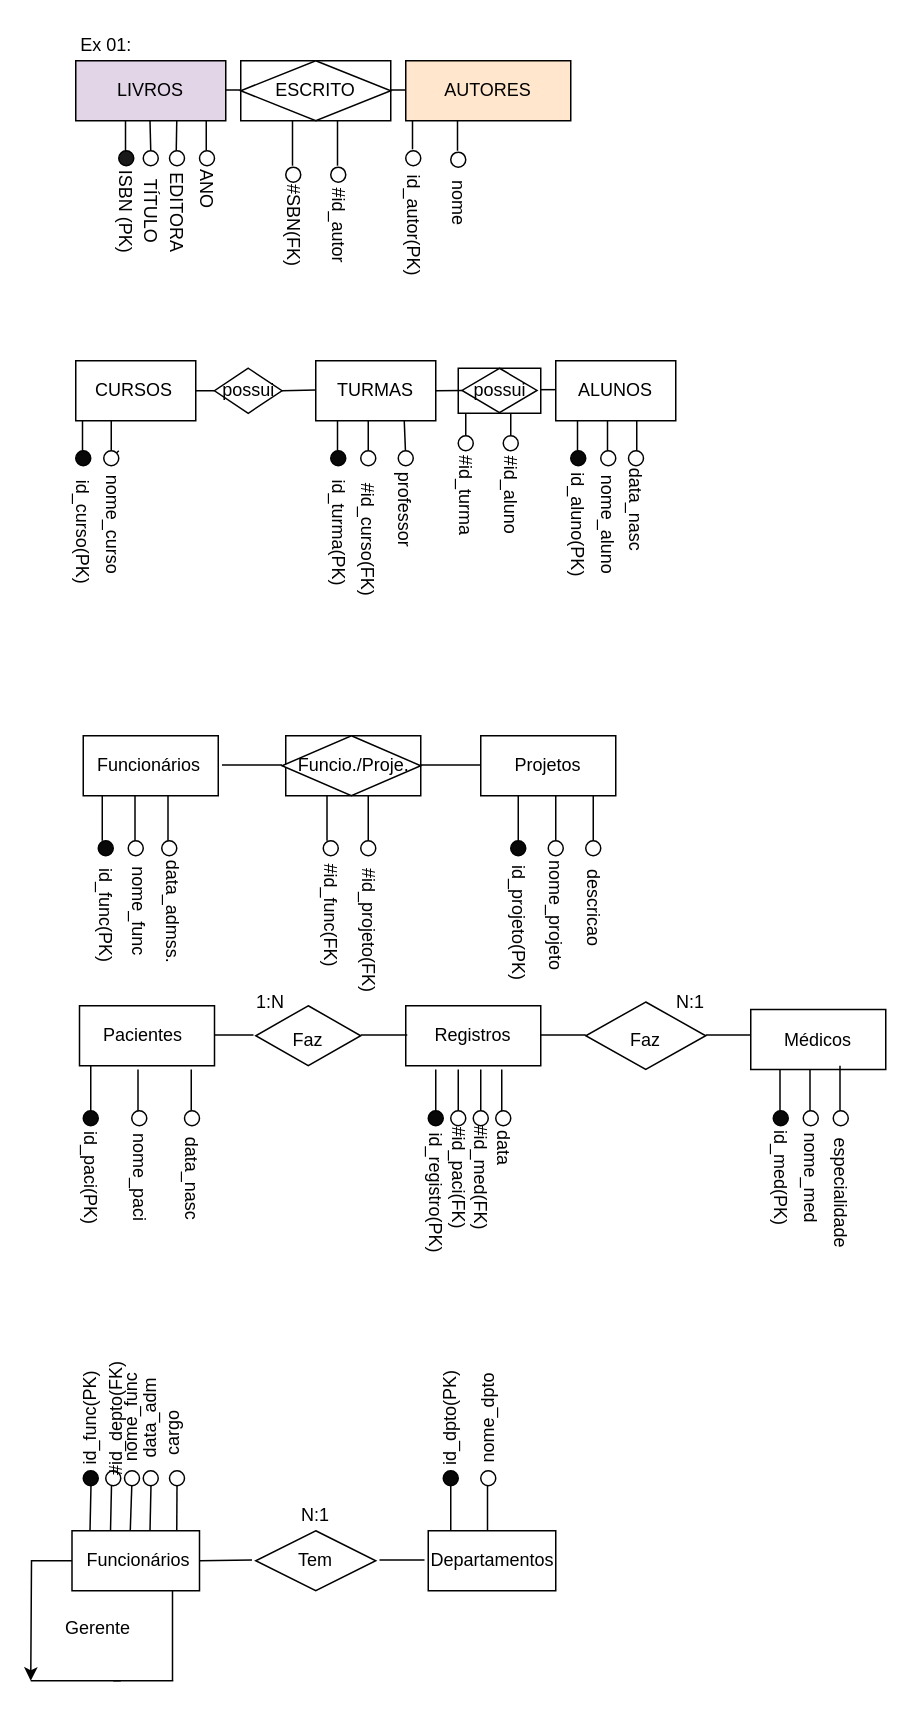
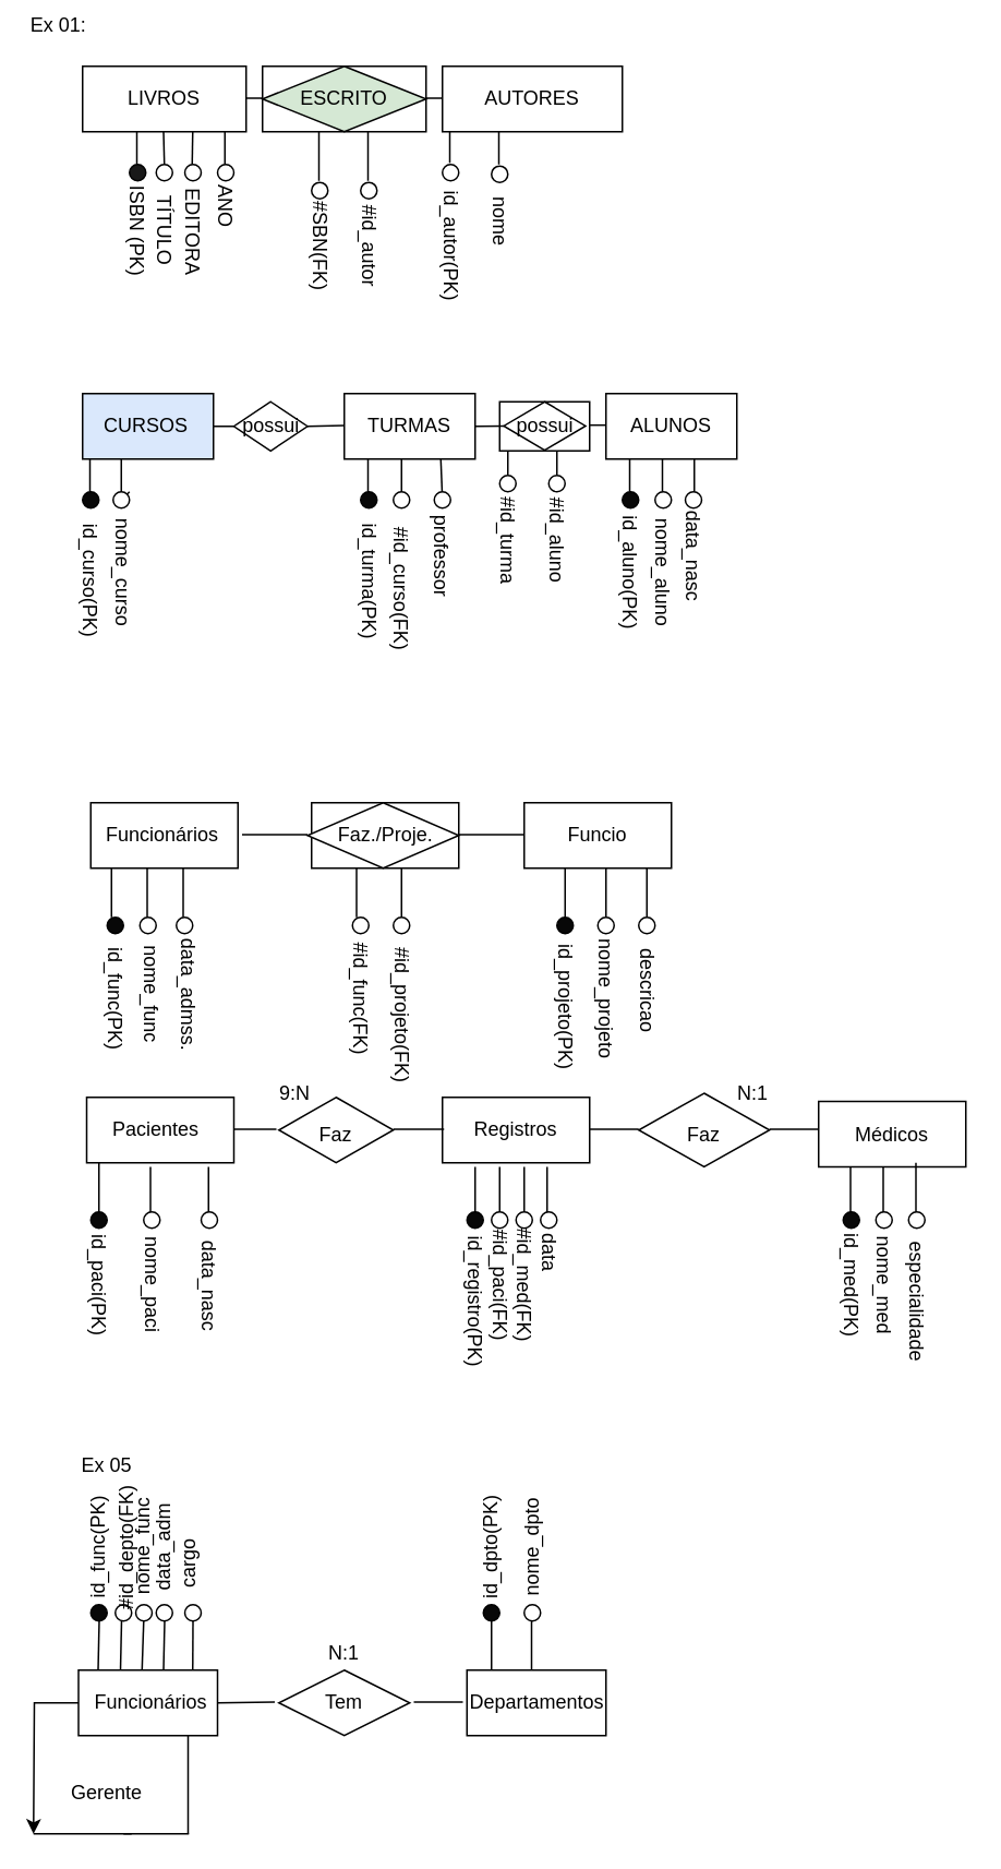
- <mxCell id="19" value="Ex 01:" style="text;html=1;align=center;verticalAlign=middle;whiteSpace=wrap;rounded=0;" parent="1" vertex="1"><mxGeometry x="47.5" y="20" width="45" height="20" as="geometry" /></mxCell>
+ <mxCell id="19" value="Ex 01:" style="text;html=1;align=center;verticalAlign=middle;whiteSpace=wrap;rounded=0;" parent="1" vertex="1"><mxGeometry x="12.5" y="5" width="45" height="20" as="geometry" /></mxCell>
- <mxCell id="2" value="LIVROS" style="rounded=0;whiteSpace=wrap;html=1;fillColor=#e1d5e7;" parent="1" vertex="1"><mxGeometry x="50" y="40" width="100" height="40" as="geometry" /></mxCell>
+ <mxCell id="2" value="LIVROS" style="rounded=0;whiteSpace=wrap;html=1;" parent="1" vertex="1"><mxGeometry x="50" y="40" width="100" height="40" as="geometry" /></mxCell>
- <mxCell id="33" value="ESCRITO" style="rhombus;whiteSpace=wrap;html=1;" parent="1" vertex="1"><mxGeometry x="160" y="40" width="100" height="40" as="geometry" /></mxCell>
+ <mxCell id="33" value="ESCRITO" style="rhombus;whiteSpace=wrap;html=1;fillColor=#d5e8d4;" parent="1" vertex="1"><mxGeometry x="160" y="40" width="100" height="40" as="geometry" /></mxCell>
- <mxCell id="3" value="AUTORES" style="rounded=0;whiteSpace=wrap;html=1;fillColor=#ffe6cc;" parent="1" vertex="1"><mxGeometry x="270" y="40" width="110" height="40" as="geometry" /></mxCell>
+ <mxCell id="3" value="AUTORES" style="rounded=0;whiteSpace=wrap;html=1;" parent="1" vertex="1"><mxGeometry x="270" y="40" width="110" height="40" as="geometry" /></mxCell>
- <mxCell id="34" value="CURSOS&lt;span style=&quot;white-space: pre;&quot;&gt;&#09;&lt;/span&gt;" style="rounded=0;whiteSpace=wrap;html=1;" parent="1" vertex="1"><mxGeometry x="50" y="240" width="80" height="40" as="geometry" /></mxCell>
+ <mxCell id="34" value="CURSOS&lt;span style=&quot;white-space: pre;&quot;&gt;&#09;&lt;/span&gt;" style="rounded=0;whiteSpace=wrap;html=1;fillColor=#dae8fc;" parent="1" vertex="1"><mxGeometry x="50" y="240" width="80" height="40" as="geometry" /></mxCell>
- <mxCell id="95" value="Funcio./Proje." style="text;html=1;align=center;verticalAlign=middle;whiteSpace=wrap;rounded=0;" vertex="1" parent="1"><mxGeometry x="217.5" y="505" width="35" height="10" as="geometry" /></mxCell>
+ <mxCell id="95" value="Faz./Proje." style="text;html=1;align=center;verticalAlign=middle;whiteSpace=wrap;rounded=0;" vertex="1" parent="1"><mxGeometry x="217.5" y="505" width="35" height="10" as="geometry" /></mxCell>
- <mxCell id="96" value="Projetos" style="text;html=1;align=center;verticalAlign=middle;whiteSpace=wrap;rounded=0;" vertex="1" parent="1"><mxGeometry x="335" y="495" width="60" height="30" as="geometry" /></mxCell>
+ <mxCell id="96" value="Funcio" style="text;html=1;align=center;verticalAlign=middle;whiteSpace=wrap;rounded=0;" vertex="1" parent="1"><mxGeometry x="335" y="495" width="60" height="30" as="geometry" /></mxCell>
- <mxCell id="157" value="1:N" style="text;html=1;align=center;verticalAlign=middle;whiteSpace=wrap;rounded=0;" vertex="1" parent="1"><mxGeometry x="160" y="657.5" width="40" height="20" as="geometry" /></mxCell>
+ <mxCell id="157" value="9:N" style="text;html=1;align=center;verticalAlign=middle;whiteSpace=wrap;rounded=0;" vertex="1" parent="1"><mxGeometry x="160" y="657.5" width="40" height="20" as="geometry" /></mxCell>
+ <mxCell id="159" value="Ex 05" style="text;html=1;align=center;verticalAlign=middle;whiteSpace=wrap;rounded=0;" vertex="1" parent="1"><mxGeometry x="35" y="880" width="60" height="30" as="geometry" /></mxCell>
- <mxCell id="196" value="Gerente" style="text;html=1;align=center;verticalAlign=middle;whiteSpace=wrap;rounded=0;" vertex="1" parent="1"><mxGeometry x="35" y="1070" width="60" height="30" as="geometry" /></mxCell>
+ <mxCell id="196" value="Gerente" style="text;html=1;align=center;verticalAlign=middle;whiteSpace=wrap;rounded=0;" vertex="1" parent="1"><mxGeometry x="35" y="1080" width="60" height="30" as="geometry" /></mxCell>
